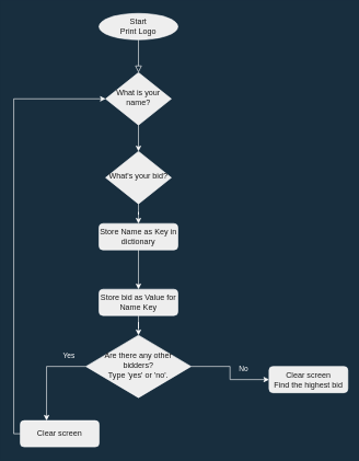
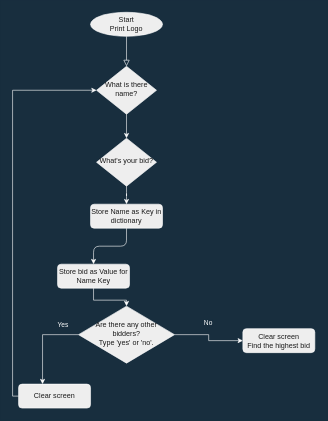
- <mxCell id="5" value="What is your name?" style="rhombus;whiteSpace=wrap;html=1;shadow=0;fontFamily=Helvetica;fontSize=12;align=center;strokeWidth=1;spacing=6;spacingTop=-4;fillColor=#EEEEEE;strokeColor=#FFFFFF;fontColor=#1A1A1A;" parent="1" vertex="1"><mxGeometry x="160" y="110" width="100" height="80" as="geometry" /></mxCell>
+ <mxCell id="5" value="What is there name?" style="rhombus;whiteSpace=wrap;html=1;shadow=0;fontFamily=Helvetica;fontSize=12;align=center;strokeWidth=1;spacing=6;spacingTop=-4;fillColor=#EEEEEE;strokeColor=#FFFFFF;fontColor=#1A1A1A;" parent="1" vertex="1"><mxGeometry x="160" y="110" width="100" height="80" as="geometry" /></mxCell>
- <mxCell id="13" value="Store bid as Value for Name Key" style="rounded=1;whiteSpace=wrap;html=1;fontSize=12;glass=0;strokeWidth=1;shadow=0;fillColor=#EEEEEE;strokeColor=#FFFFFF;fontColor=#1A1A1A;" parent="1" vertex="1"><mxGeometry x="150" y="440" width="120" height="40" as="geometry" /></mxCell>
+ <mxCell id="13" value="Store bid as Value for Name Key" style="rounded=1;whiteSpace=wrap;html=1;fontSize=12;glass=0;strokeWidth=1;shadow=0;fillColor=#EEEEEE;strokeColor=#FFFFFF;fontColor=#1A1A1A;" parent="1" vertex="1"><mxGeometry x="95" y="440" width="120" height="40" as="geometry" /></mxCell>
- <mxCell id="17" value="Clear screen&lt;br&gt;Find the highest bid" style="rounded=1;whiteSpace=wrap;html=1;fontSize=12;glass=0;strokeWidth=1;shadow=0;fillColor=#EEEEEE;strokeColor=#FFFFFF;fontColor=#1A1A1A;" vertex="1" parent="1"><mxGeometry x="409" y="557.5" width="120" height="40" as="geometry" /></mxCell>
+ <mxCell id="17" value="Clear screen&lt;br&gt;Find the highest bid" style="rounded=1;whiteSpace=wrap;html=1;fontSize=12;glass=0;strokeWidth=1;shadow=0;fillColor=#EEEEEE;strokeColor=#FFFFFF;fontColor=#1A1A1A;" vertex="1" parent="1"><mxGeometry x="404" y="547.5" width="120" height="40" as="geometry" /></mxCell>
